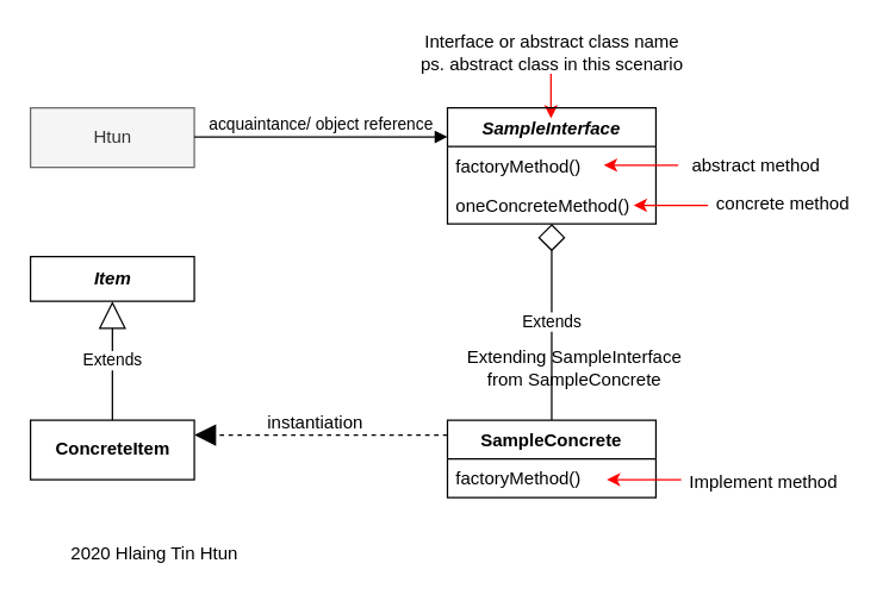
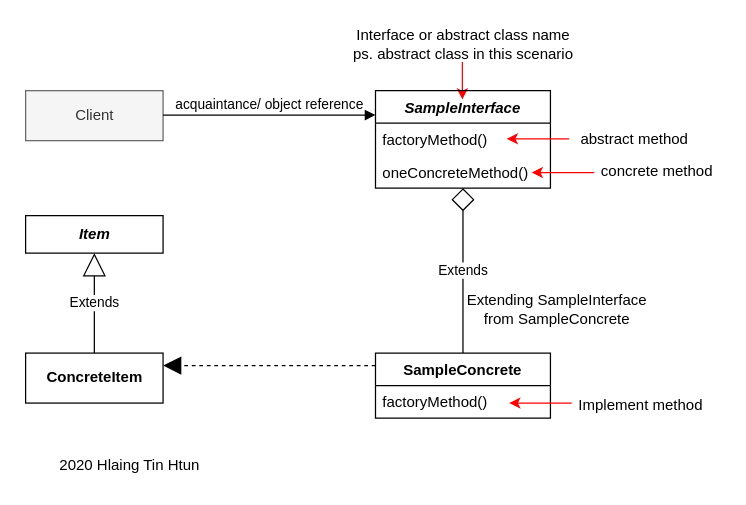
- <mxCell id="6" value="Htun" style="html=1;fillColor=#f5f5f5;strokeColor=#666666;fontColor=#333333;" vertex="1" parent="1"><mxGeometry x="20" y="72" width="110" height="40" as="geometry" /></mxCell>
+ <mxCell id="6" value="Client" style="html=1;fillColor=#f5f5f5;strokeColor=#666666;fontColor=#333333;" vertex="1" parent="1"><mxGeometry x="20" y="72" width="110" height="40" as="geometry" /></mxCell>
- <mxCell id="24" value="Extending SampleInterface&lt;br&gt;from SampleConcrete" style="text;html=1;align=center;verticalAlign=middle;resizable=0;points=[];autosize=1;" vertex="1" parent="1"><mxGeometry x="305" y="232" width="160" height="30" as="geometry" /></mxCell>
+ <mxCell id="24" value="Extending SampleInterface&lt;br&gt;from SampleConcrete" style="text;html=1;align=center;verticalAlign=middle;resizable=0;points=[];autosize=1;" vertex="1" parent="1"><mxGeometry x="365" y="232" width="160" height="30" as="geometry" /></mxCell>
- <mxCell id="25" value="instantiation" style="text;html=1;align=center;verticalAlign=middle;resizable=0;points=[];autosize=1;" vertex="1" parent="1"><mxGeometry x="171" y="274" width="80" height="20" as="geometry" /></mxCell>
